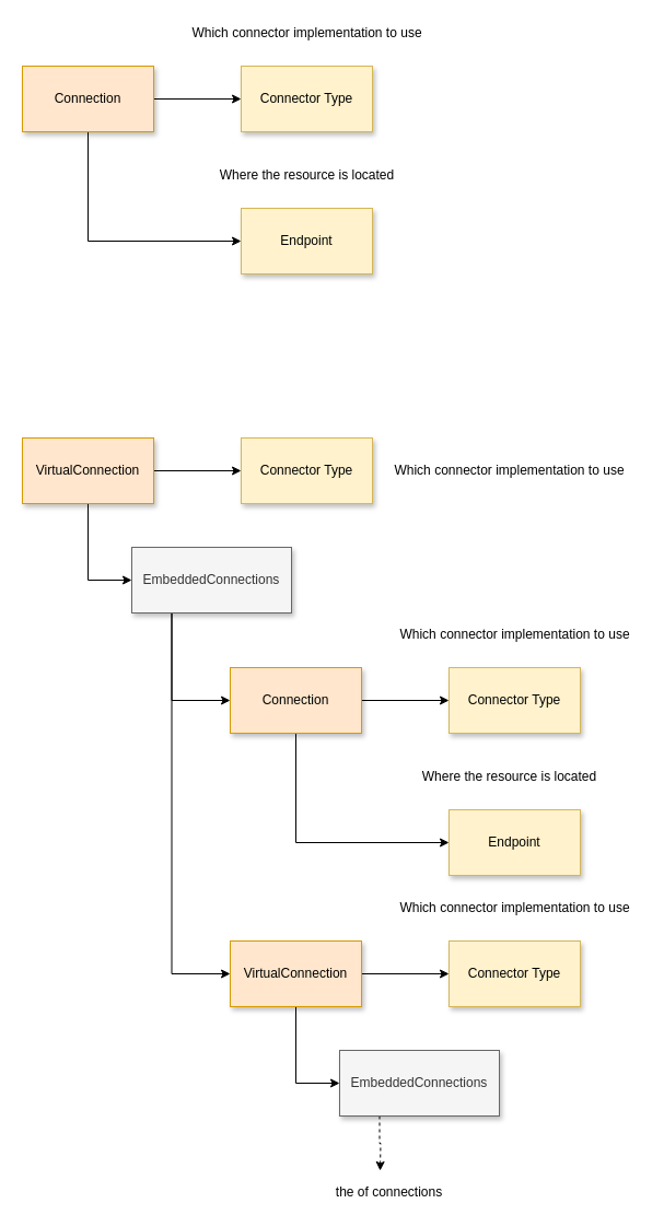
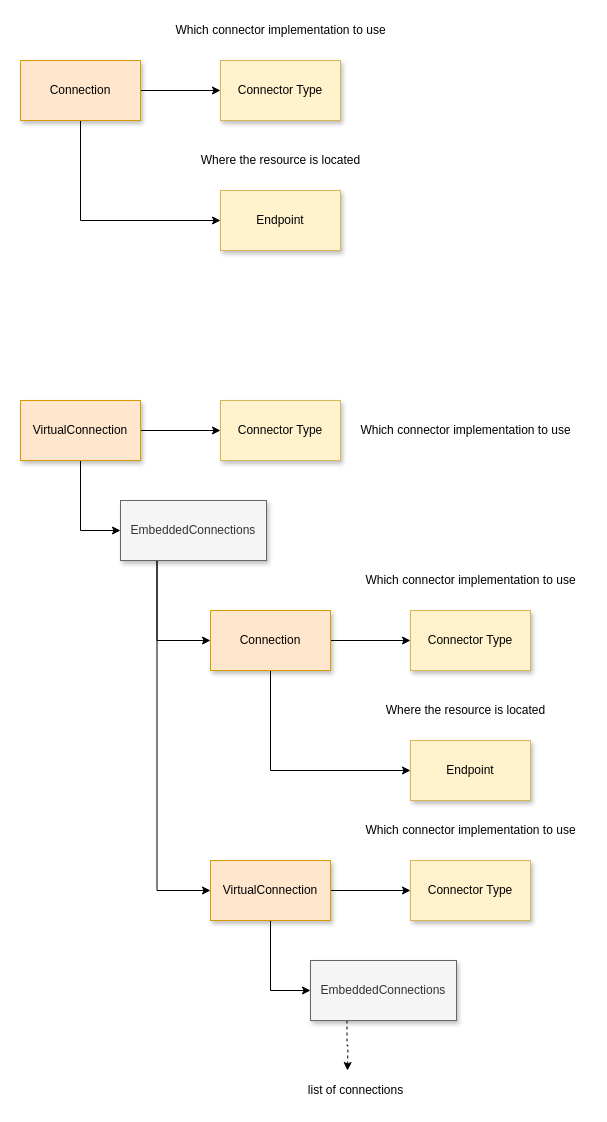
- <mxCell id="31" value="the of connections" style="text;html=1;align=center;verticalAlign=middle;resizable=0;points=[];autosize=1;strokeColor=none;fillColor=none;" parent="1" vertex="1"><mxGeometry x="300" y="1080" width="110" height="20" as="geometry" /></mxCell>
+ <mxCell id="31" value="list of connections" style="text;html=1;align=center;verticalAlign=middle;resizable=0;points=[];autosize=1;strokeColor=none;fillColor=none;" parent="1" vertex="1"><mxGeometry x="300" y="1080" width="110" height="20" as="geometry" /></mxCell>
